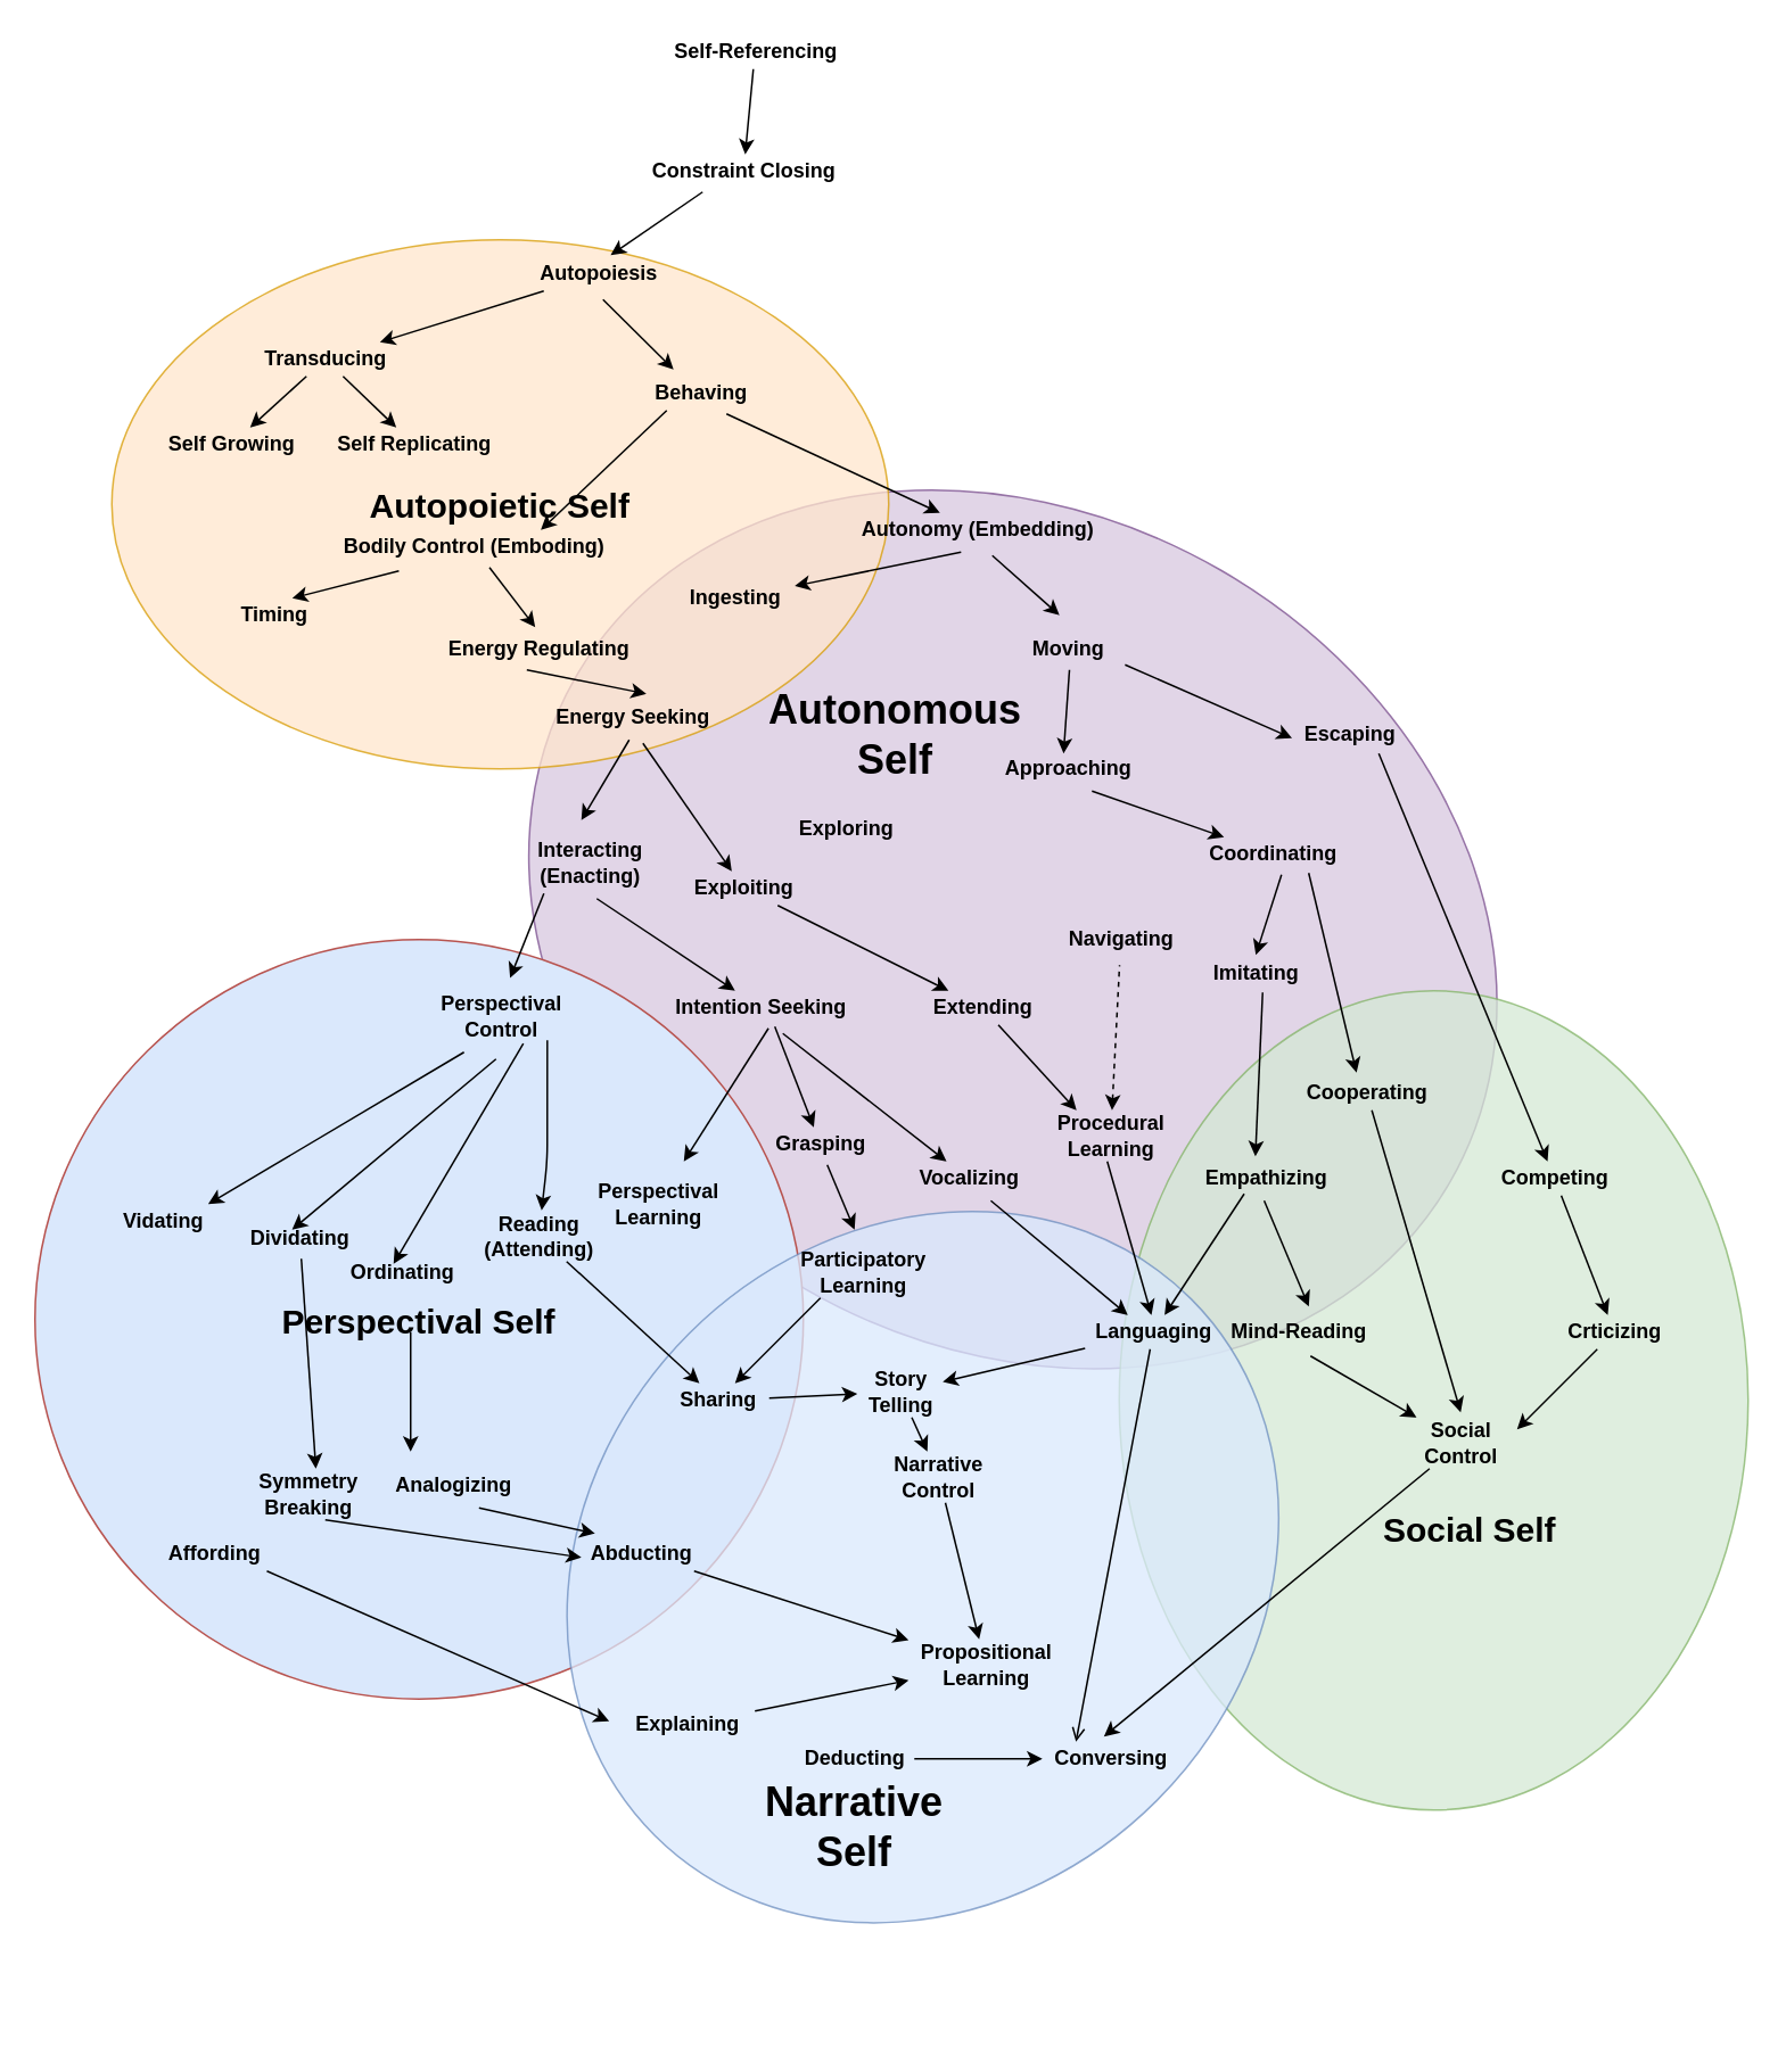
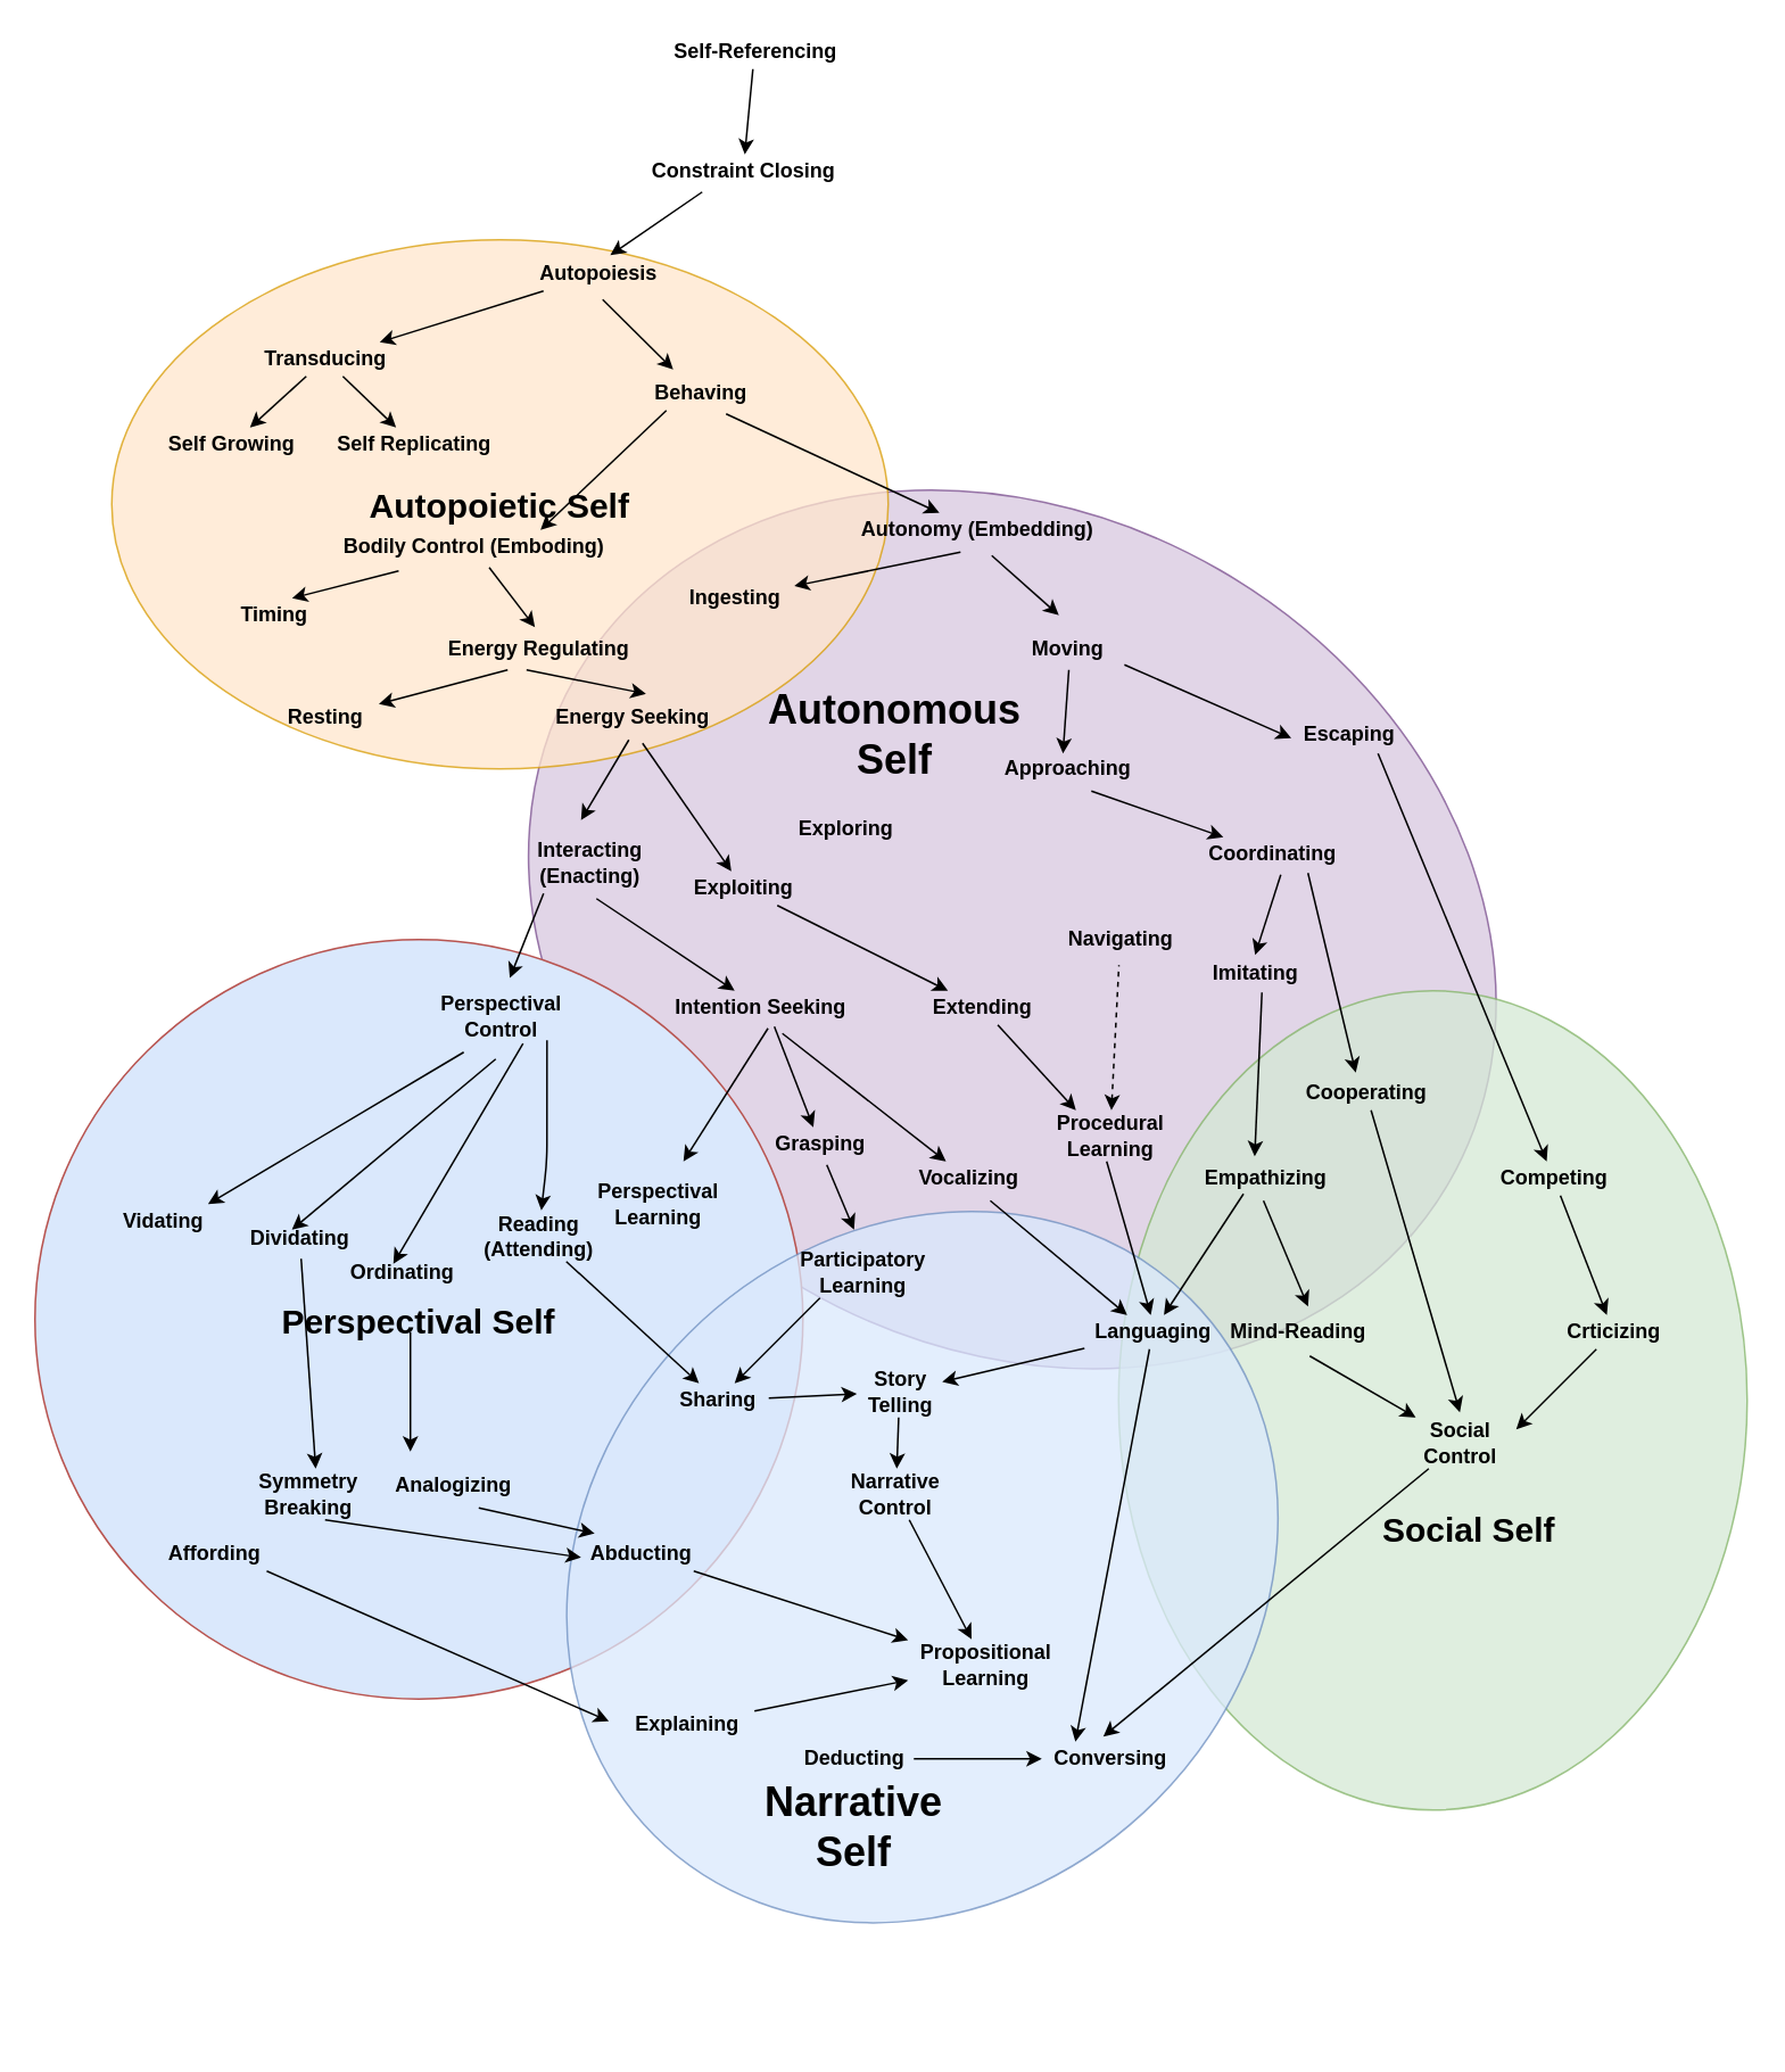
+ <mxCell id="53" value="" style="endArrow=none;html=1;exitX=1.025;exitY=0.1;exitDx=0;exitDy=0;exitPerimeter=0;entryX=0.35;entryY=1.1;entryDx=0;entryDy=0;entryPerimeter=0;startArrow=classic;startFill=1;" parent="1" source="19" target="18" edge="1"><mxGeometry width="50" height="50" relative="1" as="geometry"><mxPoint x="230" y="440" as="sourcePoint" /><mxPoint x="280" y="390" as="targetPoint" /></mxGeometry></mxCell>
+ <mxCell id="19" value="Resting" style="text;html=1;align=center;verticalAlign=middle;resizable=0;points=[];autosize=1;fontStyle=1" parent="1" vertex="1"><mxGeometry x="160" y="410" width="60" height="20" as="geometry" /></mxCell>
- <mxCell id="99" value="Narrative&lt;br&gt;Control" style="text;html=1;align=center;verticalAlign=middle;resizable=0;points=[];autosize=1;fontStyle=1" parent="1" vertex="1"><mxGeometry x="514.49" y="850" width="70" height="30" as="geometry" /></mxCell>
+ <mxCell id="99" value="Narrative&lt;br&gt;Control" style="text;html=1;align=center;verticalAlign=middle;resizable=0;points=[];autosize=1;fontStyle=1" parent="1" vertex="1"><mxGeometry x="489.49" y="860" width="70" height="30" as="geometry" /></mxCell>
- <mxCell id="114" value="" style="endArrow=open;html=1;entryX=0.246;entryY=0;entryDx=0;entryDy=0;entryPerimeter=0;" parent="1" source="40" target="73" edge="1"><mxGeometry width="50" height="50" relative="1" as="geometry"><mxPoint x="660" y="1100" as="sourcePoint" /><mxPoint x="710" y="1050" as="targetPoint" /></mxGeometry></mxCell>
+ <mxCell id="114" value="" style="endArrow=classic;html=1;entryX=0.246;entryY=0;entryDx=0;entryDy=0;entryPerimeter=0;" parent="1" source="40" target="73" edge="1"><mxGeometry width="50" height="50" relative="1" as="geometry"><mxPoint x="660" y="1100" as="sourcePoint" /><mxPoint x="710" y="1050" as="targetPoint" /></mxGeometry></mxCell>
